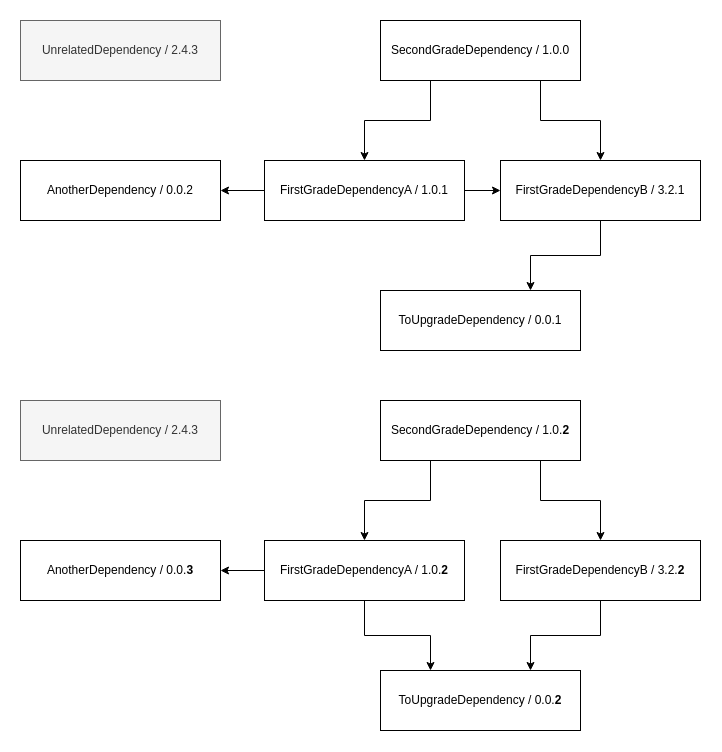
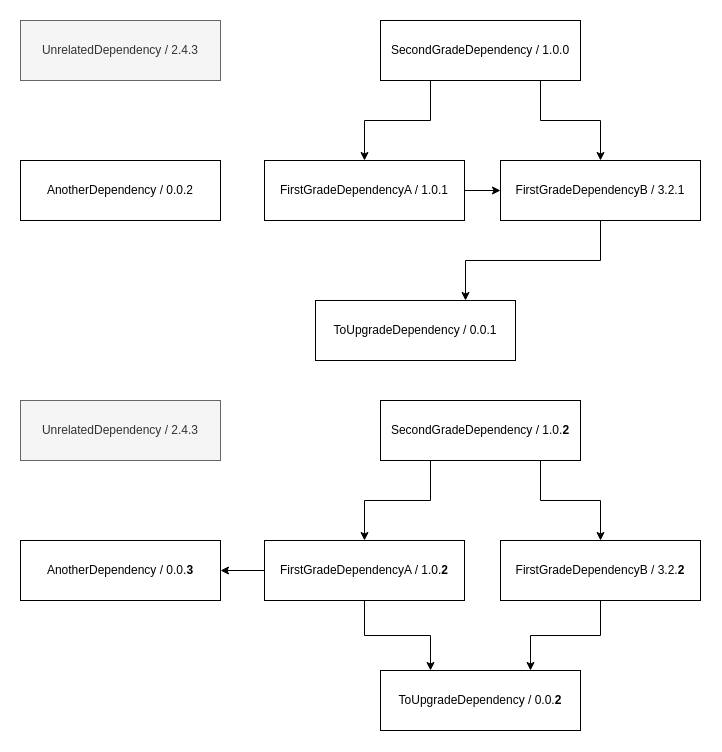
- <mxCell id="4" style="edgeStyle=orthogonalEdgeStyle;rounded=0;orthogonalLoop=1;jettySize=auto;html=1;entryX=1;entryY=0.5;entryDx=0;entryDy=0;" edge="1" parent="1" source="5" target="8"><mxGeometry relative="1" as="geometry" /></mxCell>
- <mxCell id="2" value="ToUpgradeDependency / 0.0.1" style="rounded=0;whiteSpace=wrap;html=1;" vertex="1" parent="1"><mxGeometry x="380" y="290" width="200" height="60" as="geometry" /></mxCell>
+ <mxCell id="2" value="ToUpgradeDependency / 0.0.1" style="rounded=0;whiteSpace=wrap;html=1;" vertex="1" parent="1"><mxGeometry x="315" y="300" width="200" height="60" as="geometry" /></mxCell>
